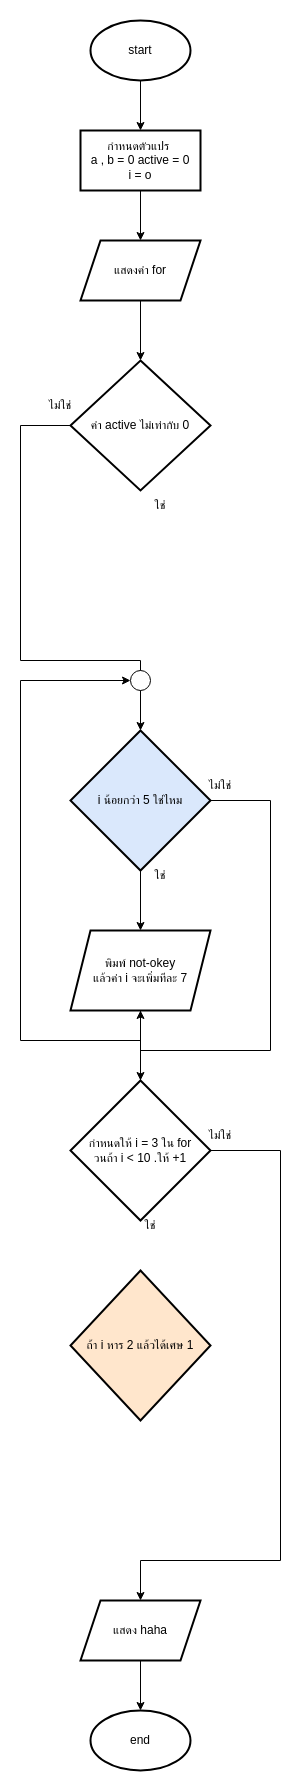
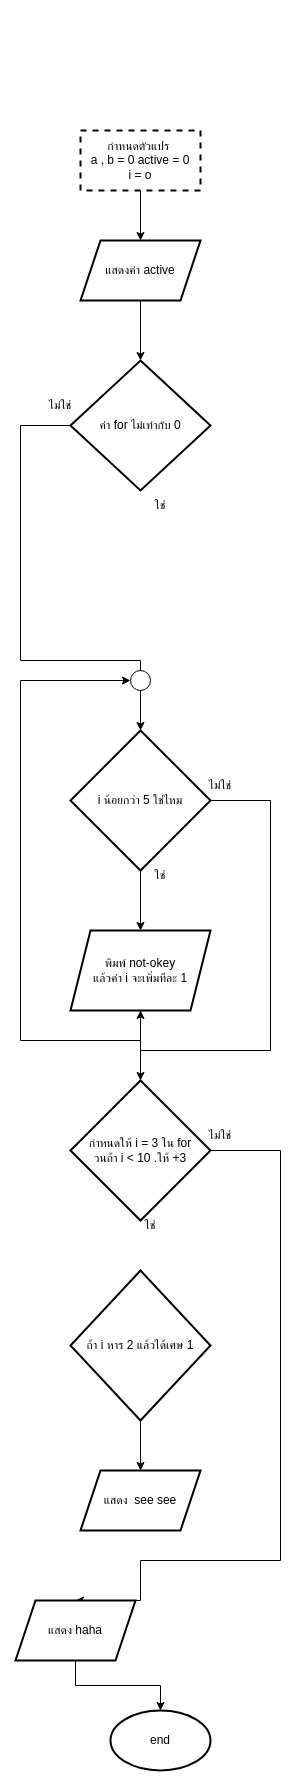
- <mxCell id="3" value="start" style="strokeWidth=2;html=1;shape=mxgraph.flowchart.start_1;whiteSpace=wrap;" vertex="1" parent="1"><mxGeometry x="90" y="20" width="100" height="60" as="geometry" /></mxCell>
- <mxCell id="2" value="" style="edgeStyle=orthogonalEdgeStyle;rounded=0;orthogonalLoop=1;jettySize=auto;html=1;" edge="1" parent="1" source="3" target="5"><mxGeometry relative="1" as="geometry" /></mxCell>
- <mxCell id="5" value="กำหนดตัวแปร&amp;nbsp;&lt;div&gt;a , b = 0 active = 0&lt;/div&gt;&lt;div&gt;i = o&lt;/div&gt;" style="whiteSpace=wrap;html=1;strokeWidth=2;" vertex="1" parent="1"><mxGeometry x="80" y="130" width="120" height="60" as="geometry" /></mxCell>
+ <mxCell id="5" value="กำหนดตัวแปร&amp;nbsp;&lt;div&gt;a , b = 0 active = 0&lt;/div&gt;&lt;div&gt;i = o&lt;/div&gt;" style="whiteSpace=wrap;html=1;strokeWidth=2;dashed=1;" vertex="1" parent="1"><mxGeometry x="80" y="130" width="120" height="60" as="geometry" /></mxCell>
- <mxCell id="7" value="แสดงค่า for" style="shape=parallelogram;perimeter=parallelogramPerimeter;whiteSpace=wrap;html=1;fixedSize=1;strokeWidth=2;" vertex="1" parent="1"><mxGeometry x="80" y="240" width="120" height="60" as="geometry" /></mxCell>
+ <mxCell id="7" value="แสดงค่า active" style="shape=parallelogram;perimeter=parallelogramPerimeter;whiteSpace=wrap;html=1;fixedSize=1;strokeWidth=2;" vertex="1" parent="1"><mxGeometry x="80" y="240" width="120" height="60" as="geometry" /></mxCell>
- <mxCell id="9" value="ค่า active ไม่เท่ากับ 0" style="rhombus;whiteSpace=wrap;html=1;strokeWidth=2;" vertex="1" parent="1"><mxGeometry x="70" y="360" width="140" height="130" as="geometry" /></mxCell>
+ <mxCell id="9" value="ค่า for ไม่เท่ากับ 0" style="rhombus;whiteSpace=wrap;html=1;strokeWidth=2;" vertex="1" parent="1"><mxGeometry x="70" y="360" width="140" height="130" as="geometry" /></mxCell>
- <mxCell id="13" value="i น้อยกว่า 5 ใช่ไหม" style="rhombus;whiteSpace=wrap;html=1;strokeWidth=2;fillColor=#dae8fc;" vertex="1" parent="1"><mxGeometry x="70" y="730" width="140" height="140" as="geometry" /></mxCell>
+ <mxCell id="13" value="i น้อยกว่า 5 ใช่ไหม" style="rhombus;whiteSpace=wrap;html=1;strokeWidth=2;" vertex="1" parent="1"><mxGeometry x="70" y="730" width="140" height="140" as="geometry" /></mxCell>
- <mxCell id="16" value="พิมพ์ not-okey&lt;div&gt;แล้วค่า i จะเพิ่มทีละ 7&lt;/div&gt;" style="shape=parallelogram;perimeter=parallelogramPerimeter;whiteSpace=wrap;html=1;fixedSize=1;strokeWidth=2;" vertex="1" parent="1"><mxGeometry x="70" y="930" width="140" height="80" as="geometry" /></mxCell>
+ <mxCell id="16" value="พิมพ์ not-okey&lt;div&gt;แล้วค่า i จะเพิ่มทีละ 1&lt;/div&gt;" style="shape=parallelogram;perimeter=parallelogramPerimeter;whiteSpace=wrap;html=1;fixedSize=1;strokeWidth=2;" vertex="1" parent="1"><mxGeometry x="70" y="930" width="140" height="80" as="geometry" /></mxCell>
- <mxCell id="21" value="กำหนดให้ i = 3 ใน for&lt;div&gt;วนถ้า i &amp;lt; 10 .ให้ +1&lt;/div&gt;" style="rhombus;whiteSpace=wrap;html=1;strokeWidth=2;" vertex="1" parent="1"><mxGeometry x="70" y="1080" width="140" height="140" as="geometry" /></mxCell>
+ <mxCell id="21" value="กำหนดให้ i = 3 ใน for&lt;div&gt;วนถ้า i &amp;lt; 10 .ให้ +3&lt;/div&gt;" style="rhombus;whiteSpace=wrap;html=1;strokeWidth=2;" vertex="1" parent="1"><mxGeometry x="70" y="1080" width="140" height="140" as="geometry" /></mxCell>
- <mxCell id="23" value="ถ้า i หาร 2 แล้วได้เศษ 1" style="rhombus;whiteSpace=wrap;html=1;strokeWidth=2;fillColor=#ffe6cc;" vertex="1" parent="1"><mxGeometry x="70" y="1270" width="140" height="150" as="geometry" /></mxCell>
+ <mxCell id="23" value="ถ้า i หาร 2 แล้วได้เศษ 1" style="rhombus;whiteSpace=wrap;html=1;strokeWidth=2;" vertex="1" parent="1"><mxGeometry x="70" y="1270" width="140" height="150" as="geometry" /></mxCell>
+ <mxCell id="22" value="" style="edgeStyle=orthogonalEdgeStyle;rounded=0;orthogonalLoop=1;jettySize=auto;html=1;" edge="1" parent="1" source="23" target="24"><mxGeometry relative="1" as="geometry" /></mxCell>
+ <mxCell id="24" value="แสดง&amp;nbsp; see see" style="shape=parallelogram;perimeter=parallelogramPerimeter;whiteSpace=wrap;html=1;fixedSize=1;strokeWidth=2;" vertex="1" parent="1"><mxGeometry x="80" y="1470" width="120" height="60" as="geometry" /></mxCell>
- <mxCell id="28" value="แสดง haha" style="shape=parallelogram;perimeter=parallelogramPerimeter;whiteSpace=wrap;html=1;fixedSize=1;strokeWidth=2;" vertex="1" parent="1"><mxGeometry x="80" y="1600" width="120" height="60" as="geometry" /></mxCell>
+ <mxCell id="28" value="แสดง haha" style="shape=parallelogram;perimeter=parallelogramPerimeter;whiteSpace=wrap;html=1;fixedSize=1;strokeWidth=2;" vertex="1" parent="1"><mxGeometry x="15" y="1600" width="120" height="60" as="geometry" /></mxCell>
- <mxCell id="29" value="end" style="strokeWidth=2;html=1;shape=mxgraph.flowchart.start_1;whiteSpace=wrap;" vertex="1" parent="1"><mxGeometry x="90" y="1710" width="100" height="60" as="geometry" /></mxCell>
+ <mxCell id="29" value="end" style="strokeWidth=2;html=1;shape=mxgraph.flowchart.start_1;whiteSpace=wrap;" vertex="1" parent="1"><mxGeometry x="110" y="1710" width="100" height="60" as="geometry" /></mxCell>
